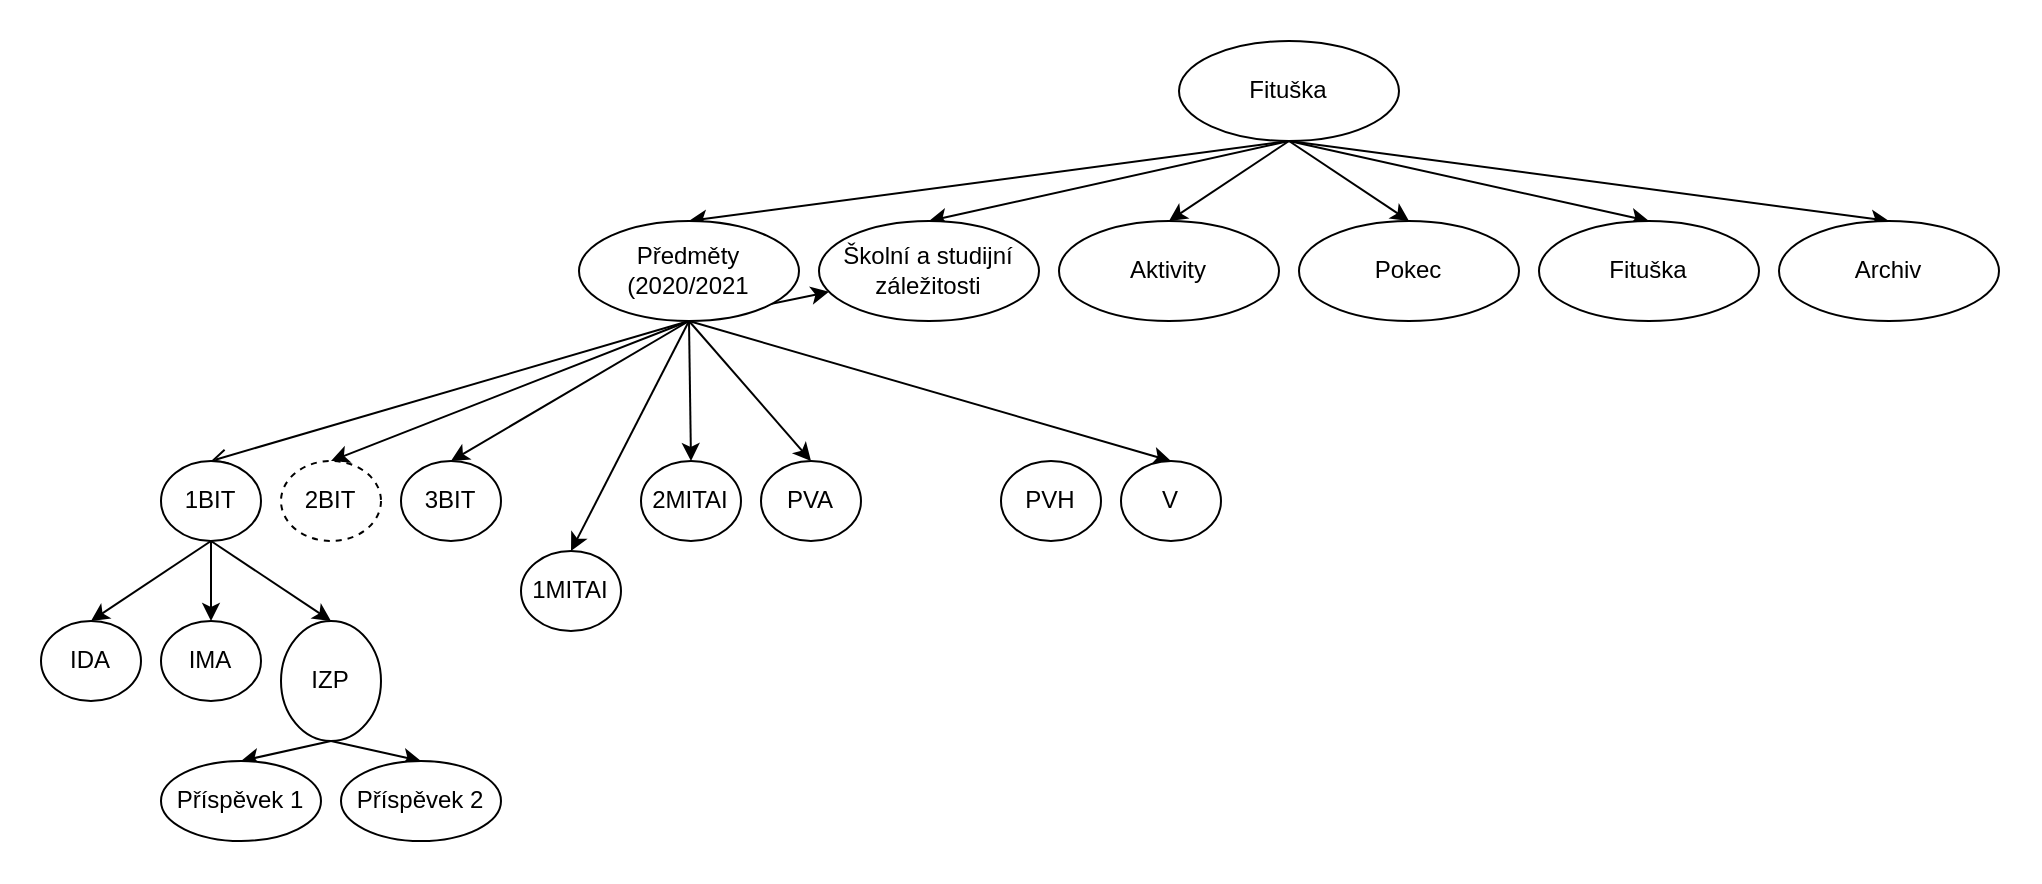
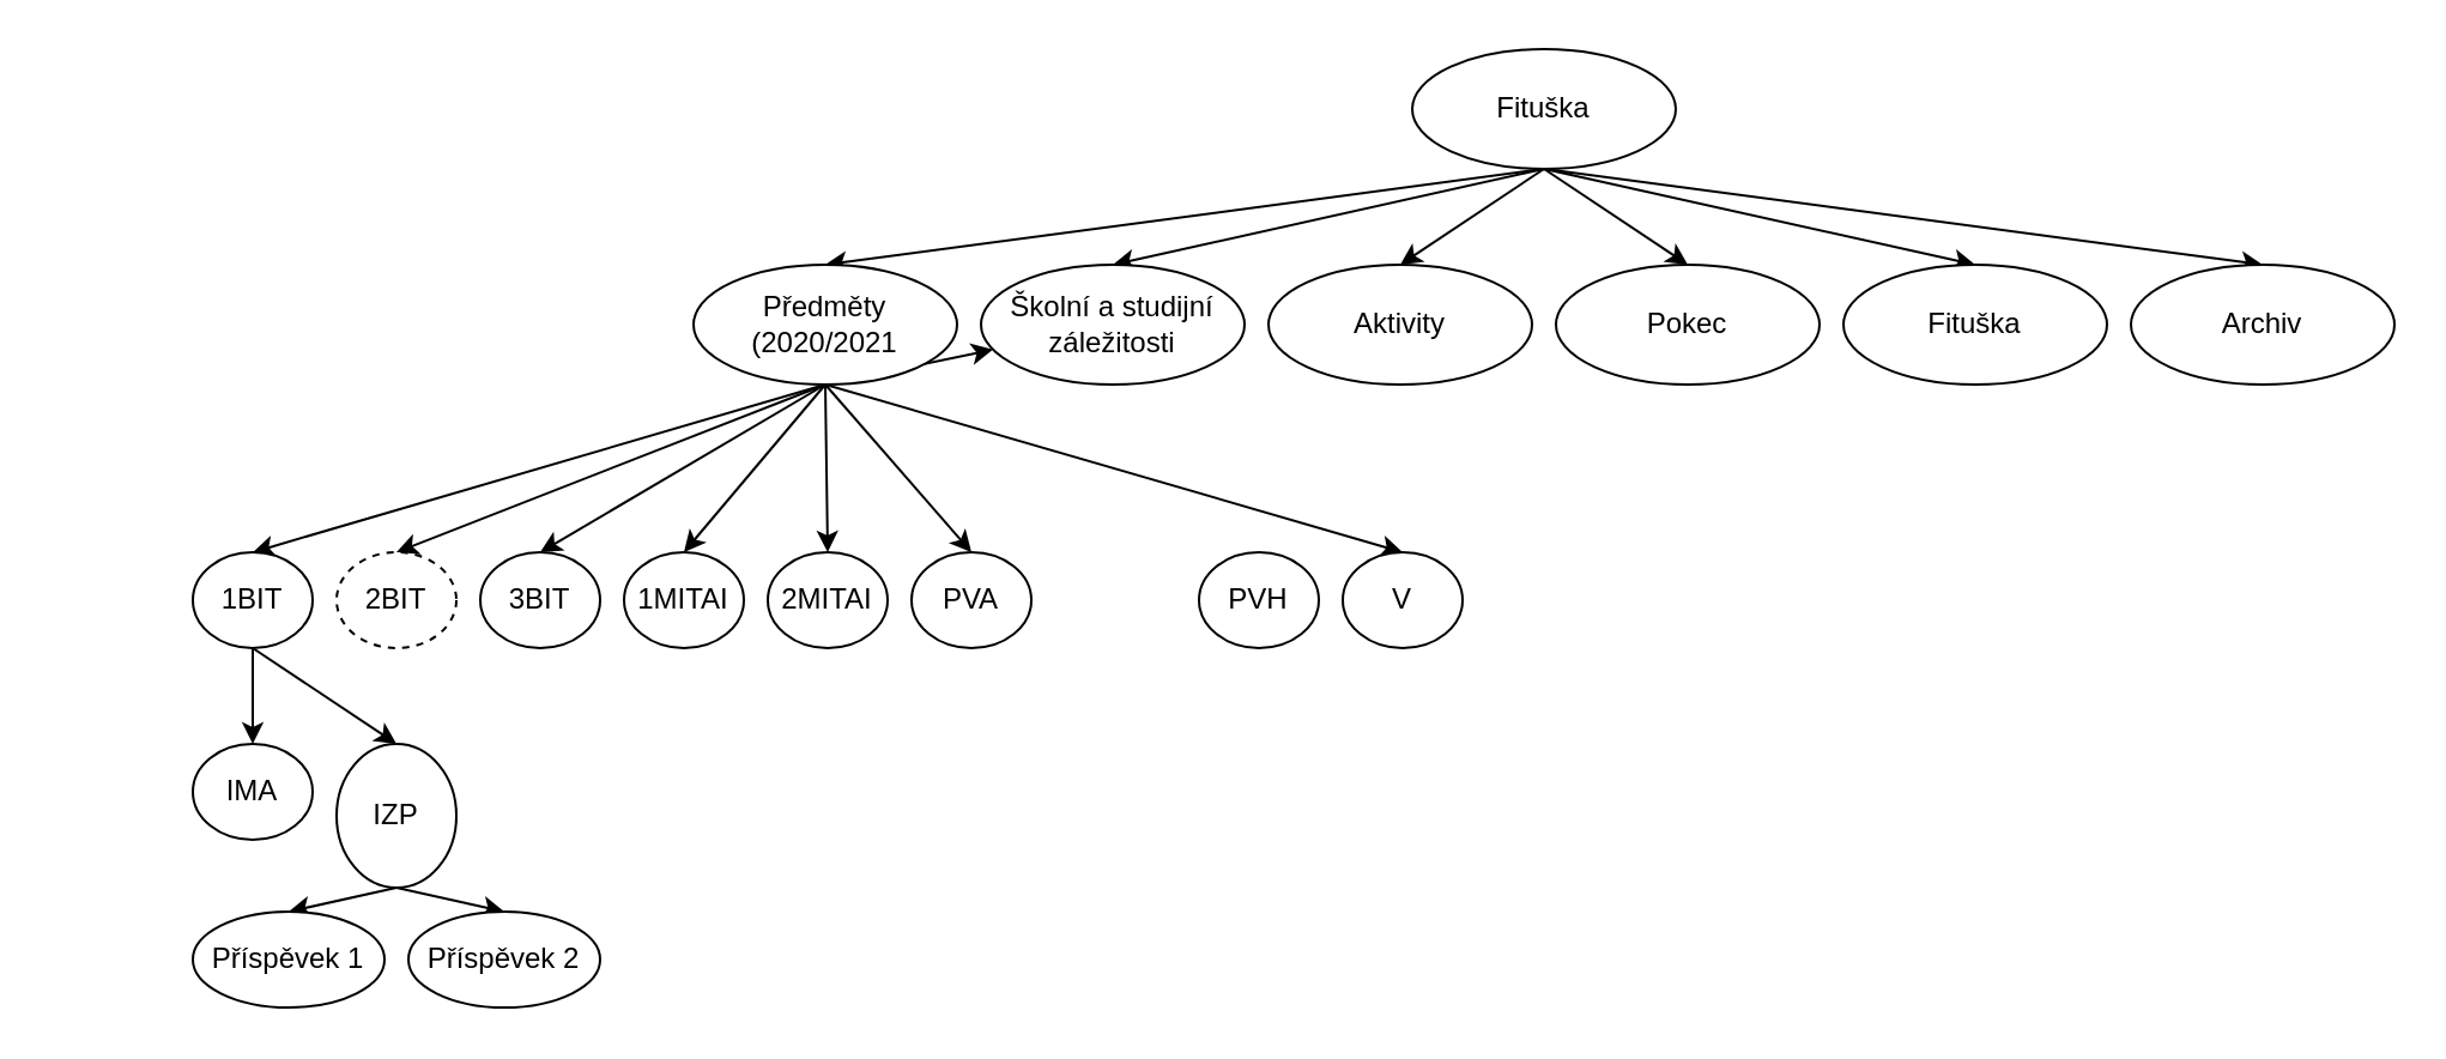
- <mxCell id="10" style="edgeStyle=none;rounded=0;orthogonalLoop=1;jettySize=auto;html=1;exitX=0.5;exitY=1;exitDx=0;exitDy=0;entryX=0.5;entryY=0;entryDx=0;entryDy=0;endArrow=open;" edge="1" parent="1" source="18" target="26"><mxGeometry relative="1" as="geometry" /></mxCell>
+ <mxCell id="10" style="edgeStyle=none;rounded=0;orthogonalLoop=1;jettySize=auto;html=1;exitX=0.5;exitY=1;exitDx=0;exitDy=0;entryX=0.5;entryY=0;entryDx=0;entryDy=0;" edge="1" parent="1" source="18" target="26"><mxGeometry relative="1" as="geometry" /></mxCell>
- <mxCell id="23" style="edgeStyle=none;rounded=0;orthogonalLoop=1;jettySize=auto;html=1;exitX=0.5;exitY=1;exitDx=0;exitDy=0;entryX=0.5;entryY=0;entryDx=0;entryDy=0;" edge="1" parent="1" source="26" target="34"><mxGeometry relative="1" as="geometry" /></mxCell>
- <mxCell id="29" value="1MITAI" style="ellipse;whiteSpace=wrap;html=1;" vertex="1" parent="1"><mxGeometry x="260" y="275" width="50" height="40" as="geometry" /></mxCell>
+ <mxCell id="29" value="1MITAI" style="ellipse;whiteSpace=wrap;html=1;" vertex="1" parent="1"><mxGeometry x="260" y="230" width="50" height="40" as="geometry" /></mxCell>
- <mxCell id="34" value="IDA" style="ellipse;whiteSpace=wrap;html=1;" vertex="1" parent="1"><mxGeometry x="20" y="310" width="50" height="40" as="geometry" /></mxCell>
